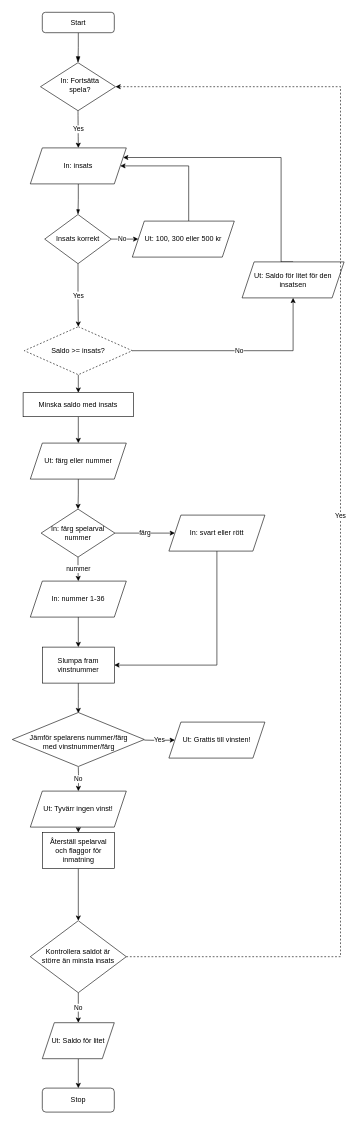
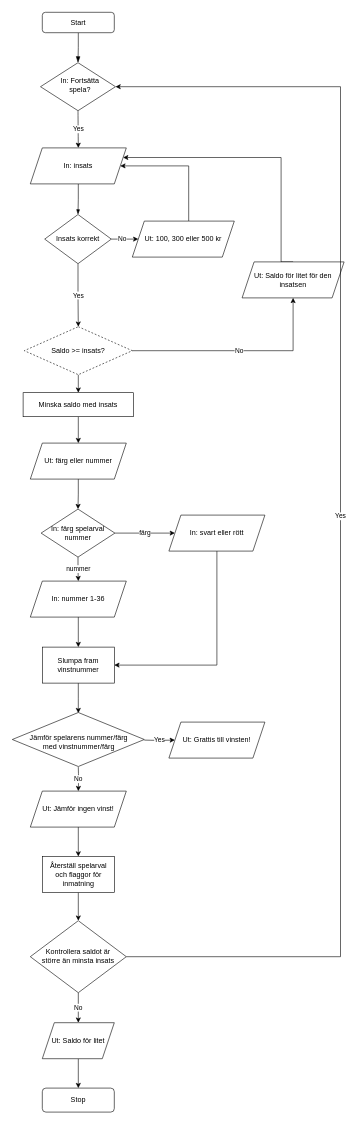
- <mxCell id="36" value="Yes" style="edgeStyle=orthogonalEdgeStyle;rounded=0;orthogonalLoop=1;jettySize=auto;html=1;exitX=1;exitY=0.5;exitDx=0;exitDy=0;entryX=1;entryY=0.5;entryDx=0;entryDy=0;dashed=1;" parent="1" source="37" target="5" edge="1"><mxGeometry relative="1" as="geometry"><Array as="points"><mxPoint x="567" y="1594" /><mxPoint x="567" y="144" /></Array></mxGeometry></mxCell>
+ <mxCell id="36" value="Yes" style="edgeStyle=orthogonalEdgeStyle;rounded=0;orthogonalLoop=1;jettySize=auto;html=1;exitX=1;exitY=0.5;exitDx=0;exitDy=0;entryX=1;entryY=0.5;entryDx=0;entryDy=0;" parent="1" source="37" target="5" edge="1"><mxGeometry relative="1" as="geometry"><Array as="points"><mxPoint x="567" y="1594" /><mxPoint x="567" y="144" /></Array></mxGeometry></mxCell>
- <mxCell id="30" value="&lt;span style=&quot;&quot;&gt;Ut: Tyvärr ingen vinst!&lt;/span&gt;" style="shape=parallelogram;perimeter=parallelogramPerimeter;whiteSpace=wrap;html=1;fixedSize=1;" parent="1" vertex="1"><mxGeometry x="50" y="1318" width="160" height="60" as="geometry" /></mxCell>
+ <mxCell id="30" value="&lt;span style=&quot;&quot;&gt;Ut: Jämför ingen vinst!&lt;/span&gt;" style="shape=parallelogram;perimeter=parallelogramPerimeter;whiteSpace=wrap;html=1;fixedSize=1;" parent="1" vertex="1"><mxGeometry x="50" y="1318" width="160" height="60" as="geometry" /></mxCell>
- <mxCell id="32" value="Återställ spelarval och flaggor för inmatning" style="rounded=0;whiteSpace=wrap;html=1;sketch=0;spacingLeft=1;" parent="1" vertex="1"><mxGeometry x="70" y="1387" width="120" height="60" as="geometry" /></mxCell>
+ <mxCell id="32" value="Återställ spelarval och flaggor för inmatning" style="rounded=0;whiteSpace=wrap;html=1;sketch=0;spacingLeft=1;" parent="1" vertex="1"><mxGeometry x="70" y="1427" width="120" height="60" as="geometry" /></mxCell>
